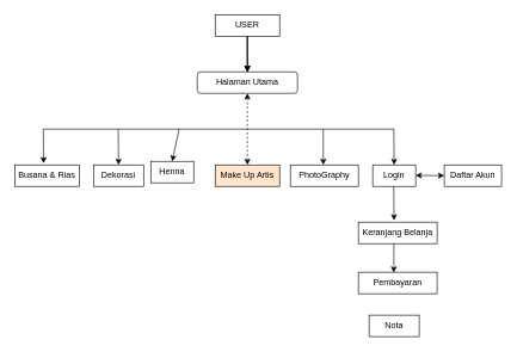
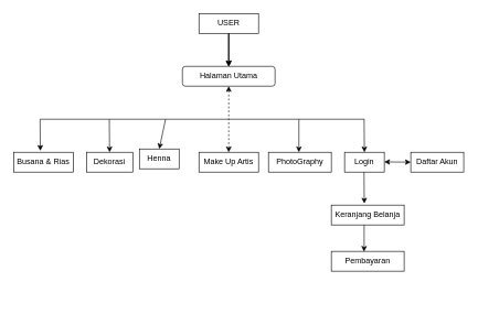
- <mxCell id="15" value="Make Up Artis" style="rounded=0;whiteSpace=wrap;html=1;sketch=0;fillColor=#ffe6cc;" vertex="1" parent="1"><mxGeometry x="300" y="230" width="90" height="30" as="geometry" /></mxCell>
+ <mxCell id="15" value="Make Up Artis" style="rounded=0;whiteSpace=wrap;html=1;sketch=0;" vertex="1" parent="1"><mxGeometry x="300" y="230" width="90" height="30" as="geometry" /></mxCell>
- <mxCell id="27" value="Nota" style="rounded=0;whiteSpace=wrap;html=1;sketch=0;" vertex="1" parent="1"><mxGeometry x="515" y="440" width="70" height="30" as="geometry" /></mxCell>
